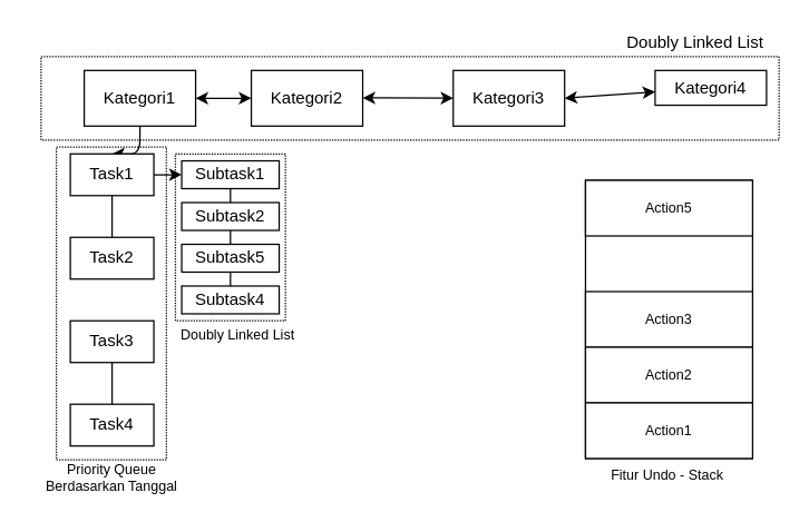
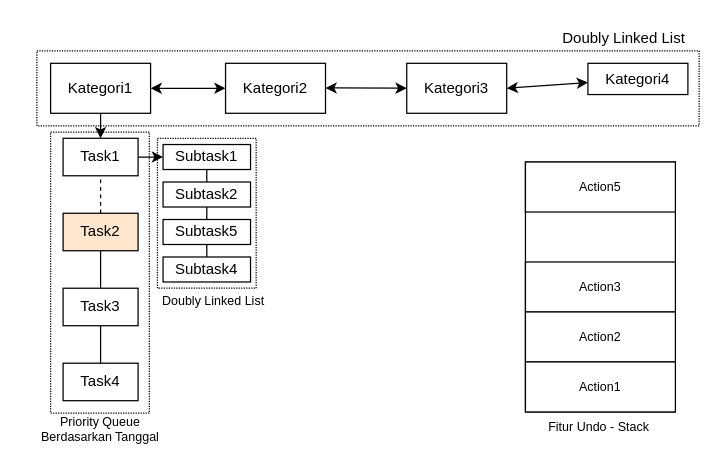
- <mxCell id="3" value="Kategori1" style="whiteSpace=wrap;html=1;" vertex="1" parent="1"><mxGeometry x="60" y="50" width="80" height="40" as="geometry" /></mxCell>
+ <mxCell id="3" value="Kategori1" style="whiteSpace=wrap;html=1;" vertex="1" parent="1"><mxGeometry x="40" y="50" width="80" height="40" as="geometry" /></mxCell>
- <mxCell id="15" value="" style="endArrow=none;html=1;" edge="1" parent="1" source="12" target="11"><mxGeometry width="50" height="50" relative="1" as="geometry"><mxPoint x="170" y="200" as="sourcePoint" /><mxPoint x="220" y="150" as="targetPoint" /></mxGeometry></mxCell>
+ <mxCell id="15" value="" style="endArrow=none;html=1;dashed=1;" edge="1" parent="1" source="12" target="11"><mxGeometry width="50" height="50" relative="1" as="geometry"><mxPoint x="170" y="200" as="sourcePoint" /><mxPoint x="220" y="150" as="targetPoint" /></mxGeometry></mxCell>
- <mxCell id="12" value="Task2" style="whiteSpace=wrap;html=1;" vertex="1" parent="1"><mxGeometry x="50" y="170" width="60" height="30" as="geometry" /></mxCell>
+ <mxCell id="12" value="Task2" style="whiteSpace=wrap;html=1;fillColor=#ffe6cc;" vertex="1" parent="1"><mxGeometry x="50" y="170" width="60" height="30" as="geometry" /></mxCell>
+ <mxCell id="16" value="" style="endArrow=none;html=1;" edge="1" parent="1" source="13" target="12"><mxGeometry width="50" height="50" relative="1" as="geometry"><mxPoint x="170" y="200" as="sourcePoint" /><mxPoint x="220" y="150" as="targetPoint" /></mxGeometry></mxCell>
